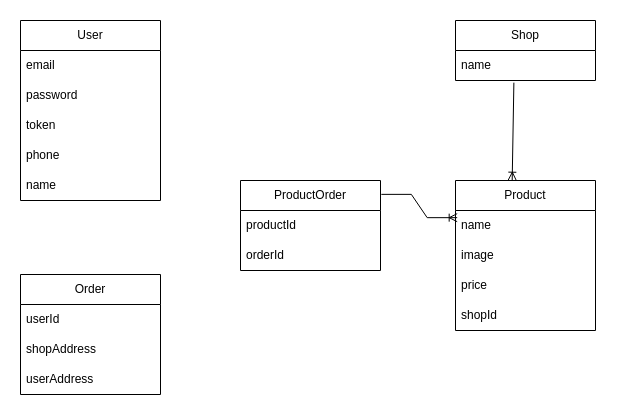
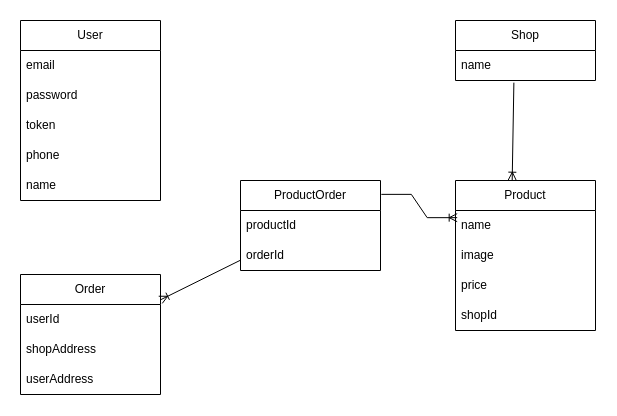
+ <mxCell id="22" value="" style="fontSize=12;html=1;endArrow=ERoneToMany;rounded=0;" edge="1" parent="1" source="19" target="15"><mxGeometry width="100" height="100" relative="1" as="geometry"><mxPoint x="210" y="330" as="sourcePoint" /><mxPoint x="310" y="230" as="targetPoint" /></mxGeometry></mxCell>
